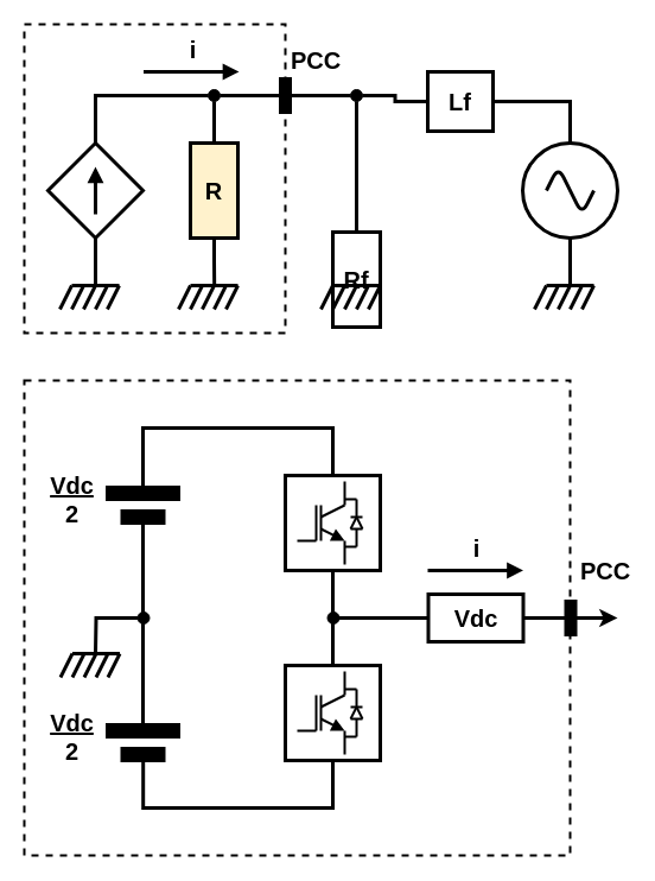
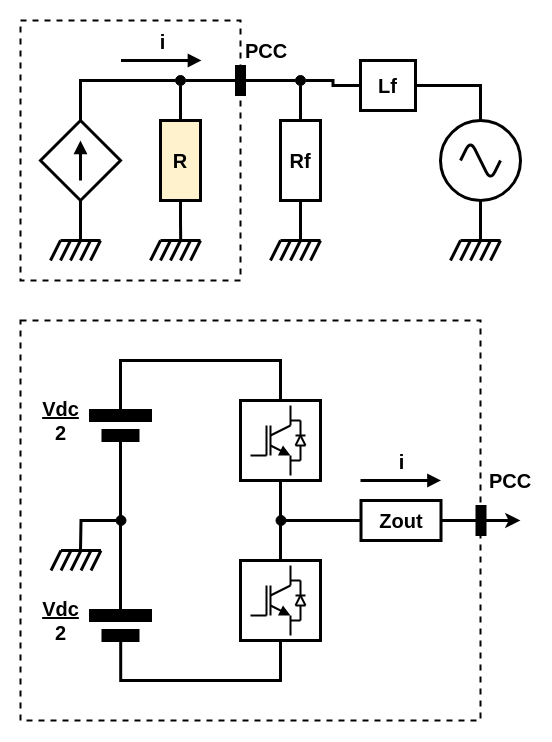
- <mxCell id="39" value="Rf" style="rounded=0;whiteSpace=wrap;html=1;strokeWidth=3;fontSize=20;fontStyle=1" parent="1" vertex="1"><mxGeometry x="280" y="195" width="40" height="80" as="geometry" /></mxCell>
+ <mxCell id="39" value="Rf" style="rounded=0;whiteSpace=wrap;html=1;strokeWidth=3;fontSize=20;fontStyle=1" parent="1" vertex="1"><mxGeometry x="280" y="120" width="40" height="80" as="geometry" /></mxCell>
- <mxCell id="55" value="&lt;font style=&quot;font-size: 20px&quot;&gt;&lt;b&gt;Vdc&lt;/b&gt;&lt;/font&gt;" style="rounded=0;whiteSpace=wrap;html=1;strokeWidth=3;" parent="1" vertex="1"><mxGeometry x="360.5" y="500" width="80" height="40" as="geometry" /></mxCell>
+ <mxCell id="55" value="&lt;font style=&quot;font-size: 20px&quot;&gt;&lt;b&gt;Zout&lt;/b&gt;&lt;/font&gt;" style="rounded=0;whiteSpace=wrap;html=1;strokeWidth=3;" parent="1" vertex="1"><mxGeometry x="360.5" y="500" width="80" height="40" as="geometry" /></mxCell>
